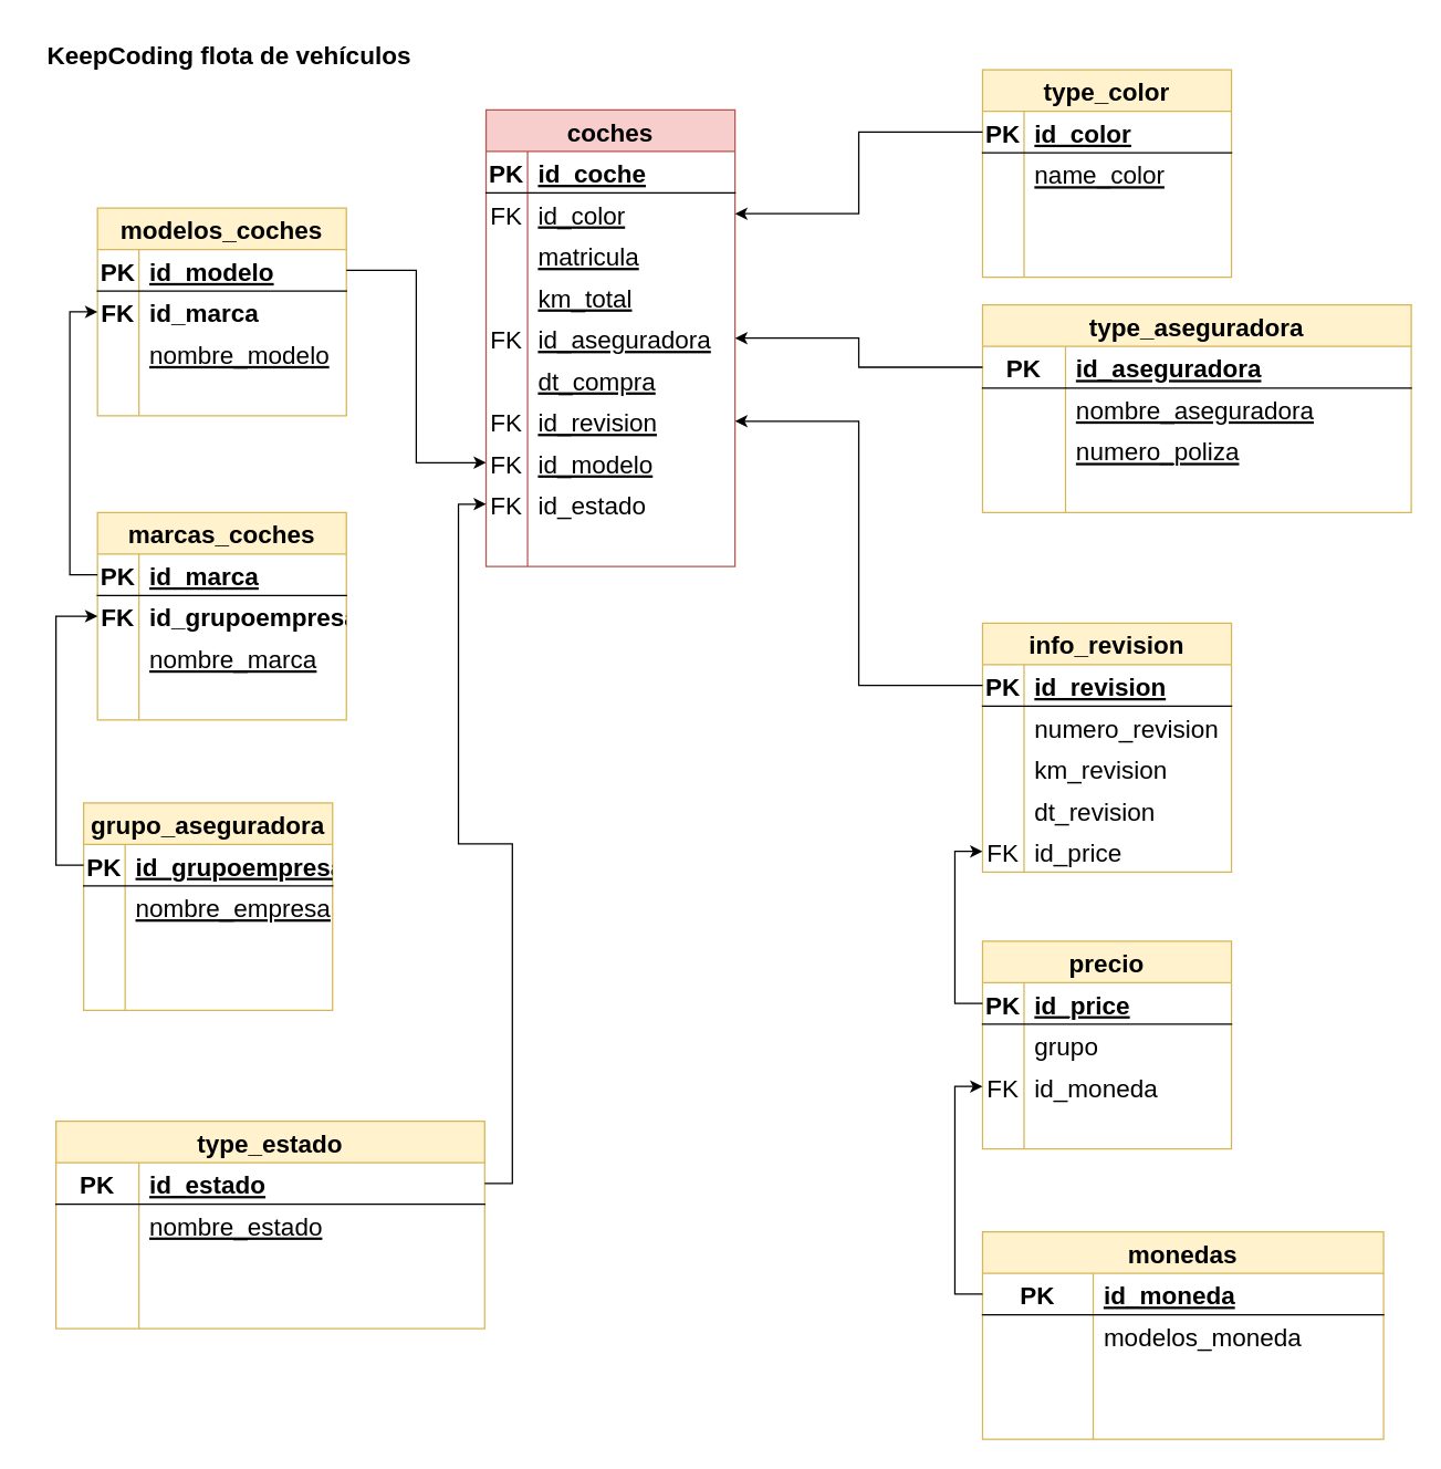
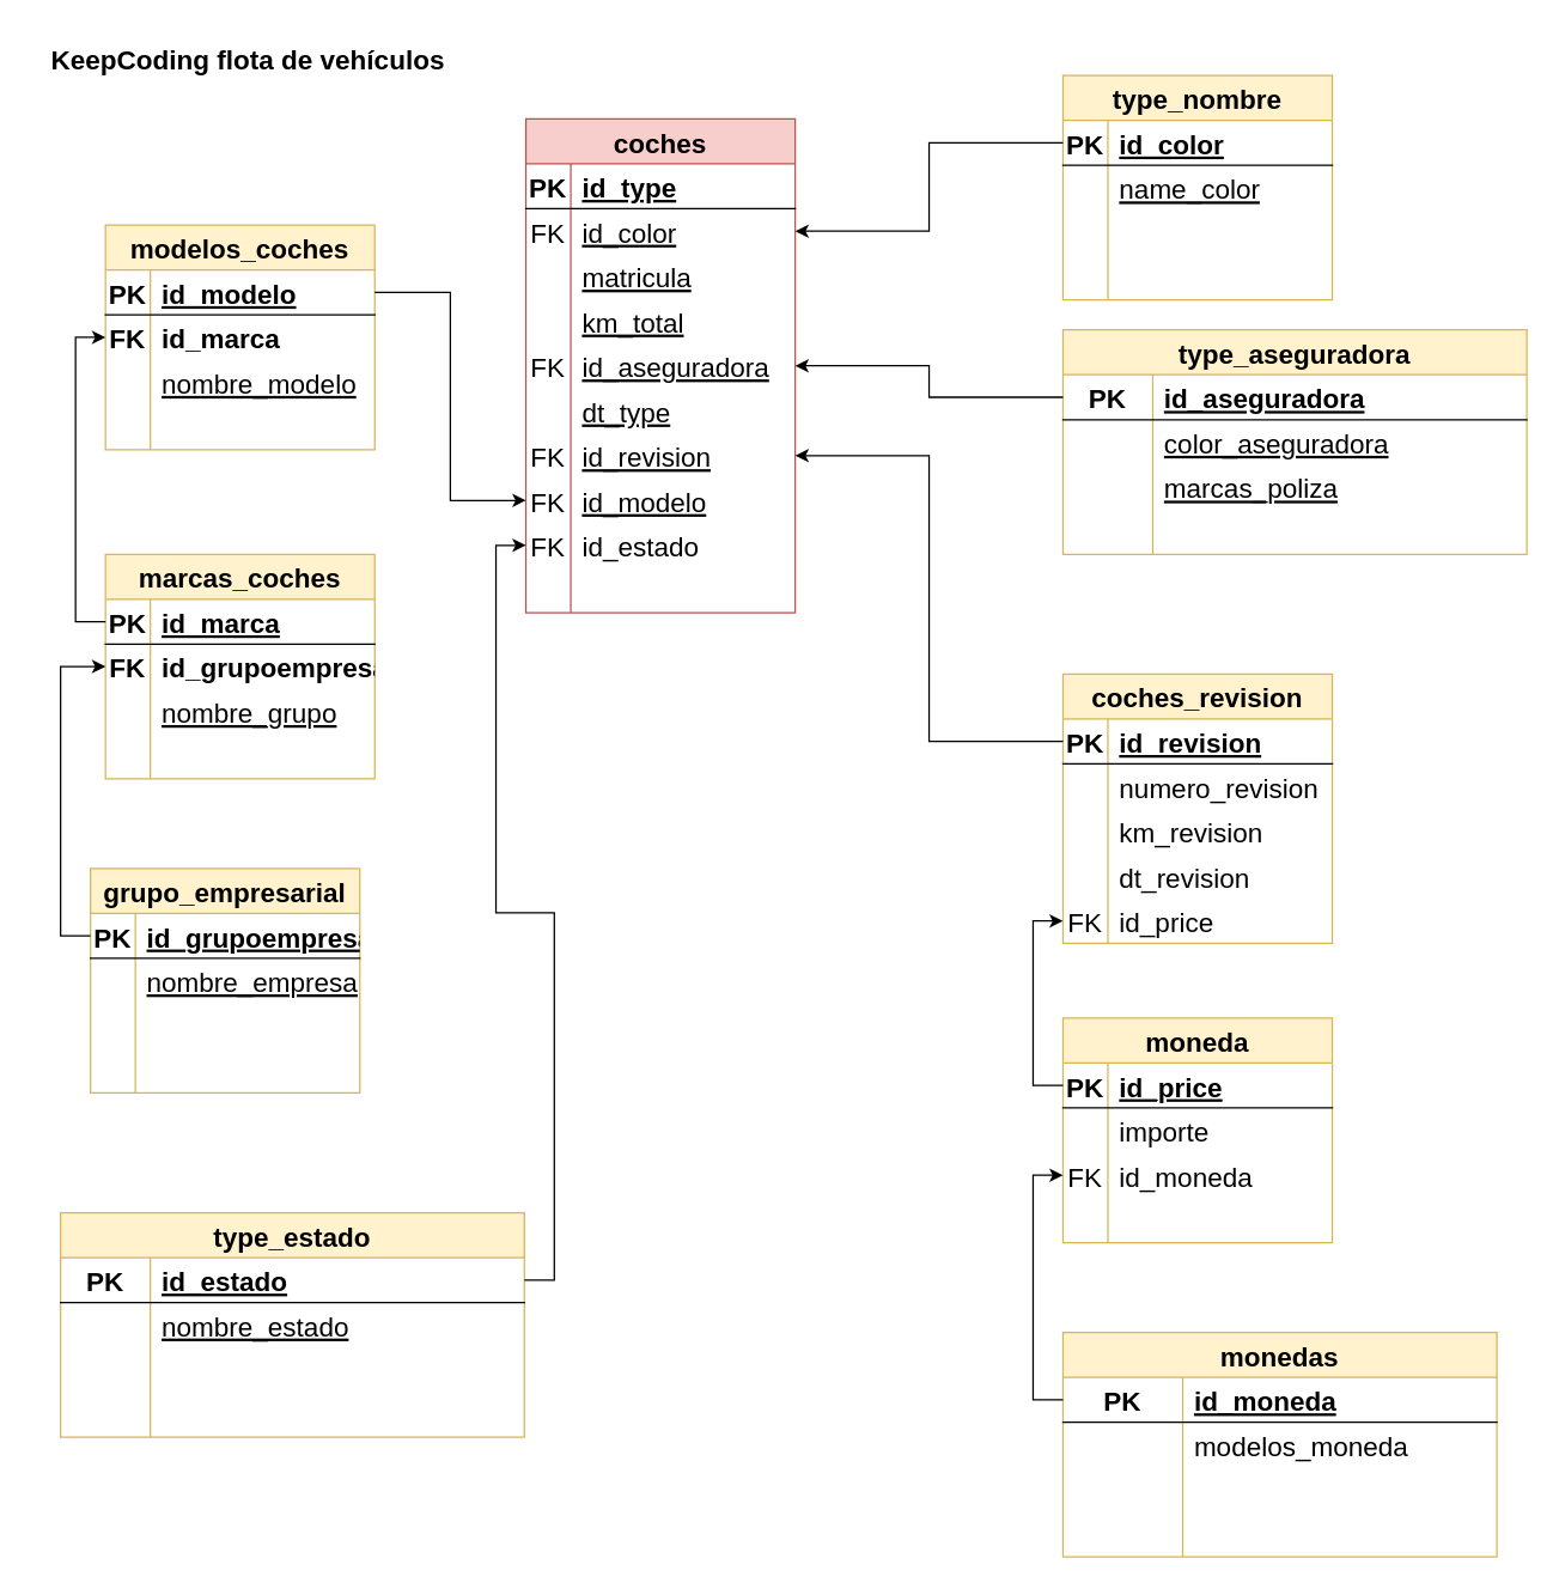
- <mxCell id="116" value="type_color" style="shape=table;startSize=30;container=1;collapsible=1;childLayout=tableLayout;fixedRows=1;rowLines=0;fontStyle=1;align=center;resizeLast=1;fontSize=18;fillColor=#fff2cc;strokeColor=#d6b656;" vertex="1" parent="1"><mxGeometry x="710" y="50" width="180" height="150" as="geometry" /></mxCell>
+ <mxCell id="116" value="type_nombre" style="shape=table;startSize=30;container=1;collapsible=1;childLayout=tableLayout;fixedRows=1;rowLines=0;fontStyle=1;align=center;resizeLast=1;fontSize=18;fillColor=#fff2cc;strokeColor=#d6b656;" vertex="1" parent="1"><mxGeometry x="710" y="50" width="180" height="150" as="geometry" /></mxCell>
- <mxCell id="45" value="id_coche" style="shape=partialRectangle;connectable=0;fillColor=none;top=0;left=0;bottom=0;right=0;align=left;spacingLeft=6;fontStyle=5;overflow=hidden;fontSize=18;" vertex="1" parent="43"><mxGeometry x="30" width="150" height="30" as="geometry"><mxRectangle width="150" height="30" as="alternateBounds" /></mxGeometry></mxCell>
+ <mxCell id="45" value="id_type" style="shape=partialRectangle;connectable=0;fillColor=none;top=0;left=0;bottom=0;right=0;align=left;spacingLeft=6;fontStyle=5;overflow=hidden;fontSize=18;" vertex="1" parent="43"><mxGeometry x="30" width="150" height="30" as="geometry"><mxRectangle width="150" height="30" as="alternateBounds" /></mxGeometry></mxCell>
- <mxCell id="60" value="dt_compra" style="shape=partialRectangle;connectable=0;fillColor=none;top=0;left=0;bottom=0;right=0;align=left;spacingLeft=6;overflow=hidden;fontSize=18;fontStyle=4" vertex="1" parent="58"><mxGeometry x="30" width="150" height="30" as="geometry"><mxRectangle width="150" height="30" as="alternateBounds" /></mxGeometry></mxCell>
+ <mxCell id="60" value="dt_type" style="shape=partialRectangle;connectable=0;fillColor=none;top=0;left=0;bottom=0;right=0;align=left;spacingLeft=6;overflow=hidden;fontSize=18;fontStyle=4" vertex="1" parent="58"><mxGeometry x="30" width="150" height="30" as="geometry"><mxRectangle width="150" height="30" as="alternateBounds" /></mxGeometry></mxCell>
- <mxCell id="109" value="nombre_aseguradora" style="shape=partialRectangle;connectable=0;fillColor=none;top=0;left=0;bottom=0;right=0;align=left;spacingLeft=6;overflow=hidden;fontSize=18;fontStyle=4" vertex="1" parent="107"><mxGeometry x="60" width="250" height="30" as="geometry"><mxRectangle width="250" height="30" as="alternateBounds" /></mxGeometry></mxCell>
+ <mxCell id="109" value="color_aseguradora" style="shape=partialRectangle;connectable=0;fillColor=none;top=0;left=0;bottom=0;right=0;align=left;spacingLeft=6;overflow=hidden;fontSize=18;fontStyle=4" vertex="1" parent="107"><mxGeometry x="60" width="250" height="30" as="geometry"><mxRectangle width="250" height="30" as="alternateBounds" /></mxGeometry></mxCell>
- <mxCell id="112" value="numero_poliza" style="shape=partialRectangle;connectable=0;fillColor=none;top=0;left=0;bottom=0;right=0;align=left;spacingLeft=6;overflow=hidden;fontSize=18;fontStyle=4" vertex="1" parent="110"><mxGeometry x="60" width="250" height="30" as="geometry"><mxRectangle width="250" height="30" as="alternateBounds" /></mxGeometry></mxCell>
+ <mxCell id="112" value="marcas_poliza" style="shape=partialRectangle;connectable=0;fillColor=none;top=0;left=0;bottom=0;right=0;align=left;spacingLeft=6;overflow=hidden;fontSize=18;fontStyle=4" vertex="1" parent="110"><mxGeometry x="60" width="250" height="30" as="geometry"><mxRectangle width="250" height="30" as="alternateBounds" /></mxGeometry></mxCell>
- <mxCell id="130" value="info_revision" style="shape=table;startSize=30;container=1;collapsible=1;childLayout=tableLayout;fixedRows=1;rowLines=0;fontStyle=1;align=center;resizeLast=1;fontSize=18;fillColor=#fff2cc;strokeColor=#d6b656;" vertex="1" parent="1"><mxGeometry x="710" y="450" width="180" height="180" as="geometry" /></mxCell>
+ <mxCell id="130" value="coches_revision" style="shape=table;startSize=30;container=1;collapsible=1;childLayout=tableLayout;fixedRows=1;rowLines=0;fontStyle=1;align=center;resizeLast=1;fontSize=18;fillColor=#fff2cc;strokeColor=#d6b656;" vertex="1" parent="1"><mxGeometry x="710" y="450" width="180" height="180" as="geometry" /></mxCell>
- <mxCell id="25" value="nombre_marca" style="shape=partialRectangle;connectable=0;fillColor=none;top=0;left=0;bottom=0;right=0;align=left;spacingLeft=6;overflow=hidden;fontSize=18;fontStyle=4" vertex="1" parent="23"><mxGeometry x="30" width="150" height="30" as="geometry"><mxRectangle width="150" height="30" as="alternateBounds" /></mxGeometry></mxCell>
+ <mxCell id="25" value="nombre_grupo" style="shape=partialRectangle;connectable=0;fillColor=none;top=0;left=0;bottom=0;right=0;align=left;spacingLeft=6;overflow=hidden;fontSize=18;fontStyle=4" vertex="1" parent="23"><mxGeometry x="30" width="150" height="30" as="geometry"><mxRectangle width="150" height="30" as="alternateBounds" /></mxGeometry></mxCell>
- <mxCell id="29" value="grupo_aseguradora" style="shape=table;startSize=30;container=1;collapsible=1;childLayout=tableLayout;fixedRows=1;rowLines=0;fontStyle=1;align=center;resizeLast=1;fontSize=18;fillColor=#fff2cc;strokeColor=#d6b656;" vertex="1" parent="1"><mxGeometry x="60" y="580" width="180" height="150" as="geometry" /></mxCell>
+ <mxCell id="29" value="grupo_empresarial" style="shape=table;startSize=30;container=1;collapsible=1;childLayout=tableLayout;fixedRows=1;rowLines=0;fontStyle=1;align=center;resizeLast=1;fontSize=18;fillColor=#fff2cc;strokeColor=#d6b656;" vertex="1" parent="1"><mxGeometry x="60" y="580" width="180" height="150" as="geometry" /></mxCell>
- <mxCell id="73" value="precio" style="shape=table;startSize=30;container=1;collapsible=1;childLayout=tableLayout;fixedRows=1;rowLines=0;fontStyle=1;align=center;resizeLast=1;fontSize=18;fillColor=#fff2cc;strokeColor=#d6b656;" vertex="1" parent="1"><mxGeometry x="710" y="680" width="180" height="150" as="geometry" /></mxCell>
+ <mxCell id="73" value="moneda" style="shape=table;startSize=30;container=1;collapsible=1;childLayout=tableLayout;fixedRows=1;rowLines=0;fontStyle=1;align=center;resizeLast=1;fontSize=18;fillColor=#fff2cc;strokeColor=#d6b656;" vertex="1" parent="1"><mxGeometry x="710" y="680" width="180" height="150" as="geometry" /></mxCell>
- <mxCell id="79" value="grupo" style="shape=partialRectangle;connectable=0;fillColor=none;top=0;left=0;bottom=0;right=0;align=left;spacingLeft=6;overflow=hidden;fontSize=18;" vertex="1" parent="77"><mxGeometry x="30" width="150" height="30" as="geometry"><mxRectangle width="150" height="30" as="alternateBounds" /></mxGeometry></mxCell>
+ <mxCell id="79" value="importe" style="shape=partialRectangle;connectable=0;fillColor=none;top=0;left=0;bottom=0;right=0;align=left;spacingLeft=6;overflow=hidden;fontSize=18;" vertex="1" parent="77"><mxGeometry x="30" width="150" height="30" as="geometry"><mxRectangle width="150" height="30" as="alternateBounds" /></mxGeometry></mxCell>
